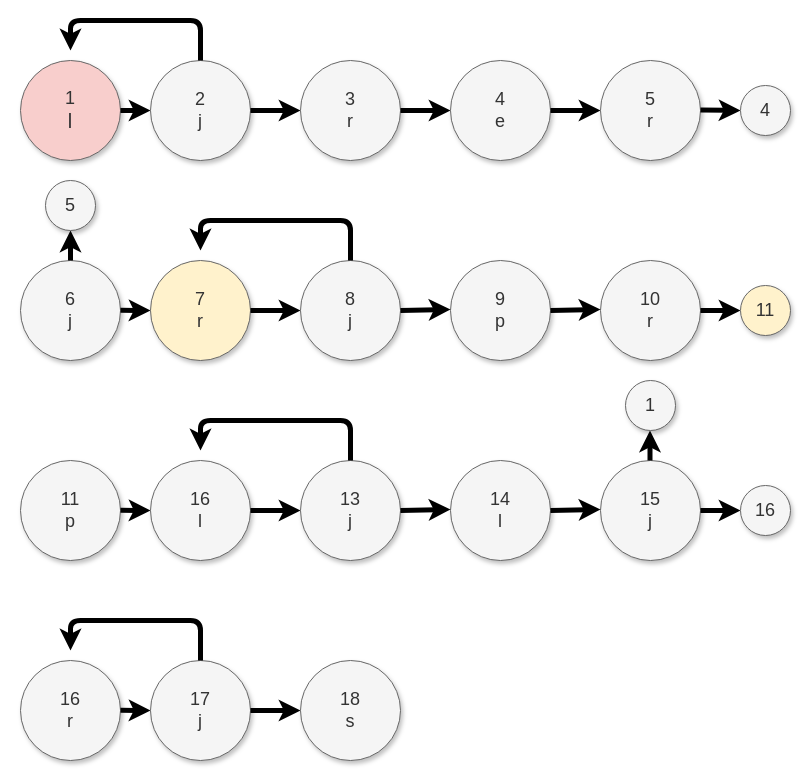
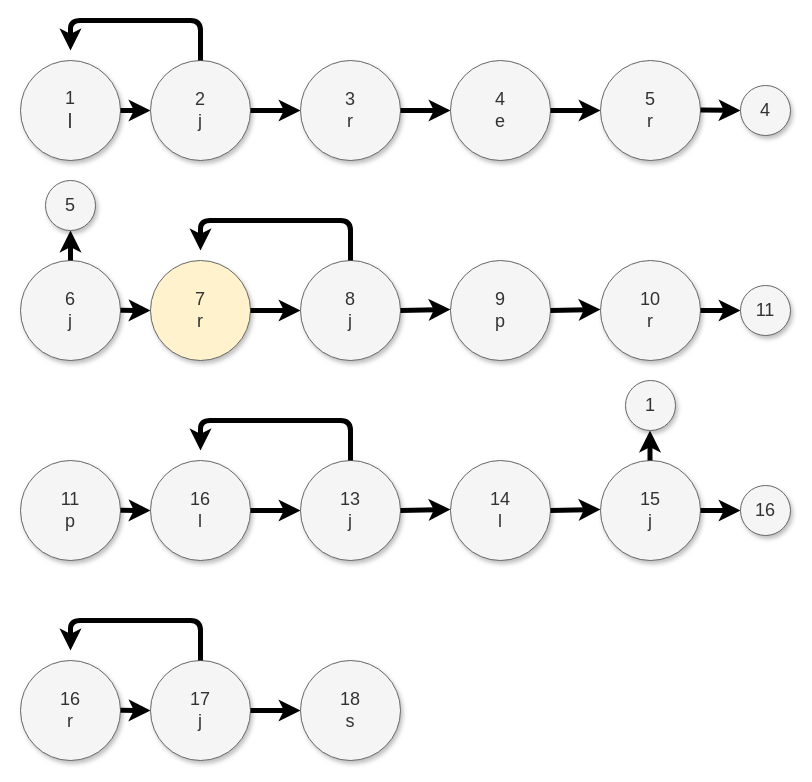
- <mxCell id="2" value="&lt;font&gt;&lt;span style=&quot;font-size: 18px&quot;&gt;1&lt;/span&gt;&lt;br&gt;&lt;font style=&quot;font-size: 20px&quot;&gt;l&lt;/font&gt;&lt;br&gt;&lt;/font&gt;" style="ellipse;whiteSpace=wrap;html=1;gradientDirection=east;shadow=1;fillColor=#f8cecc;strokeColor=#666666;fontColor=#333333;labelBackgroundColor=none;" vertex="1" parent="1"><mxGeometry x="20" y="60" width="100" height="100" as="geometry" /></mxCell>
+ <mxCell id="2" value="&lt;font&gt;&lt;span style=&quot;font-size: 18px&quot;&gt;1&lt;/span&gt;&lt;br&gt;&lt;font style=&quot;font-size: 20px&quot;&gt;l&lt;/font&gt;&lt;br&gt;&lt;/font&gt;" style="ellipse;whiteSpace=wrap;html=1;gradientDirection=east;shadow=1;fillColor=#f5f5f5;strokeColor=#666666;fontColor=#333333;labelBackgroundColor=none;" vertex="1" parent="1"><mxGeometry x="20" y="60" width="100" height="100" as="geometry" /></mxCell>
- <mxCell id="46" value="&lt;font style=&quot;font-size: 18px&quot;&gt;11&lt;br&gt;&lt;/font&gt;" style="ellipse;whiteSpace=wrap;html=1;strokeColor=#666666;fillColor=#fff2cc;fontColor=#333333;shadow=1;" vertex="1" parent="1"><mxGeometry x="740" y="285" width="50" height="50" as="geometry" /></mxCell>
+ <mxCell id="46" value="&lt;font style=&quot;font-size: 18px&quot;&gt;11&lt;br&gt;&lt;/font&gt;" style="ellipse;whiteSpace=wrap;html=1;strokeColor=#666666;fillColor=#f5f5f5;fontColor=#333333;shadow=1;" vertex="1" parent="1"><mxGeometry x="740" y="285" width="50" height="50" as="geometry" /></mxCell>
